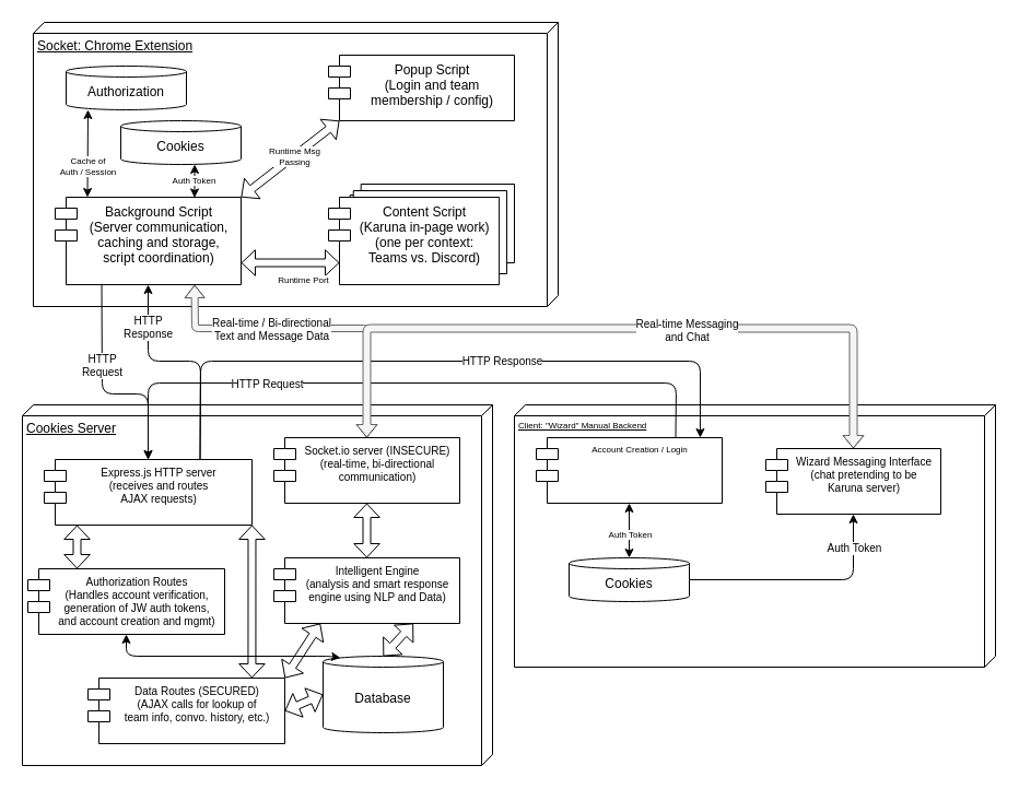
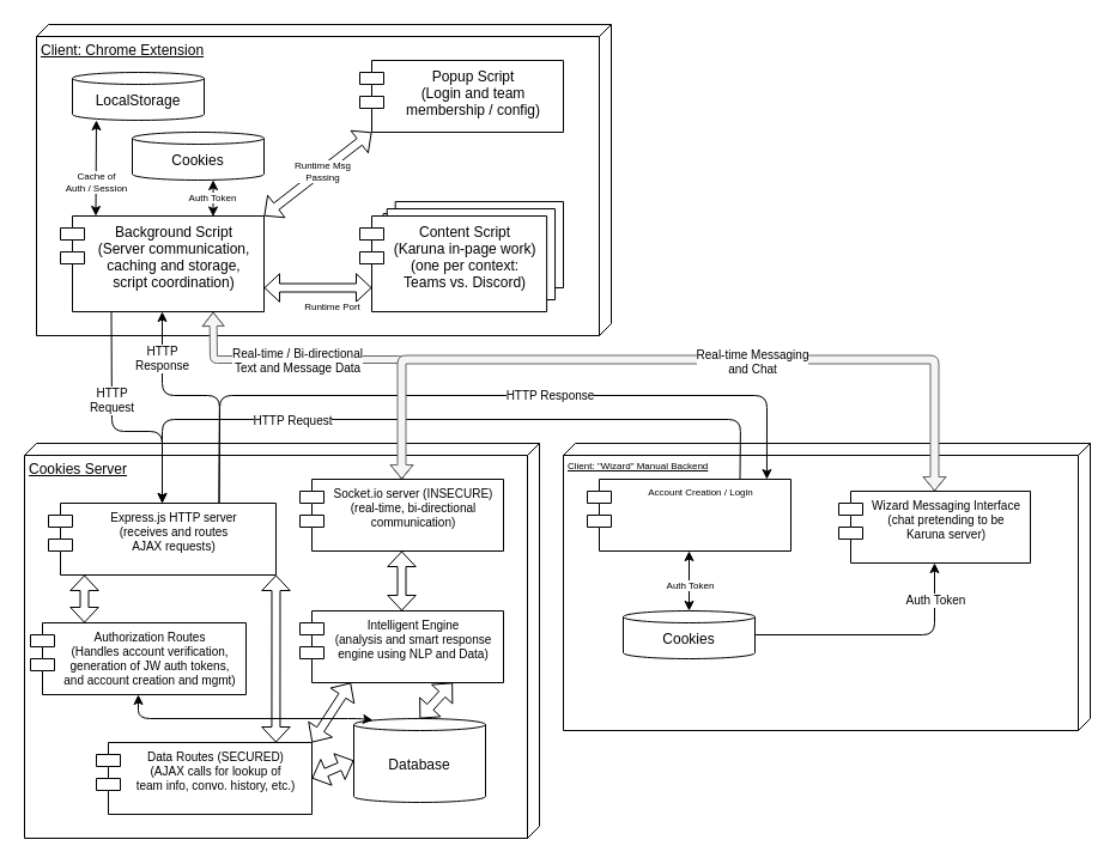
- <mxCell id="2" value="Socket: Chrome Extension" style="verticalAlign=top;align=left;spacingTop=8;spacingLeft=2;spacingRight=12;shape=cube;size=10;direction=south;fontStyle=4;html=1;" vertex="1" parent="1"><mxGeometry x="30" y="20" width="480" height="260" as="geometry" /></mxCell>
+ <mxCell id="2" value="Client: Chrome Extension" style="verticalAlign=top;align=left;spacingTop=8;spacingLeft=2;spacingRight=12;shape=cube;size=10;direction=south;fontStyle=4;html=1;" vertex="1" parent="1"><mxGeometry x="30" y="20" width="480" height="260" as="geometry" /></mxCell>
- <mxCell id="6" value="Authorization" style="shape=cylinder3;whiteSpace=wrap;html=1;boundedLbl=1;backgroundOutline=1;size=5;" vertex="1" parent="5"><mxGeometry width="110" height="40" as="geometry" /></mxCell>
+ <mxCell id="6" value="LocalStorage" style="shape=cylinder3;whiteSpace=wrap;html=1;boundedLbl=1;backgroundOutline=1;size=5;" vertex="1" parent="5"><mxGeometry width="110" height="40" as="geometry" /></mxCell>
